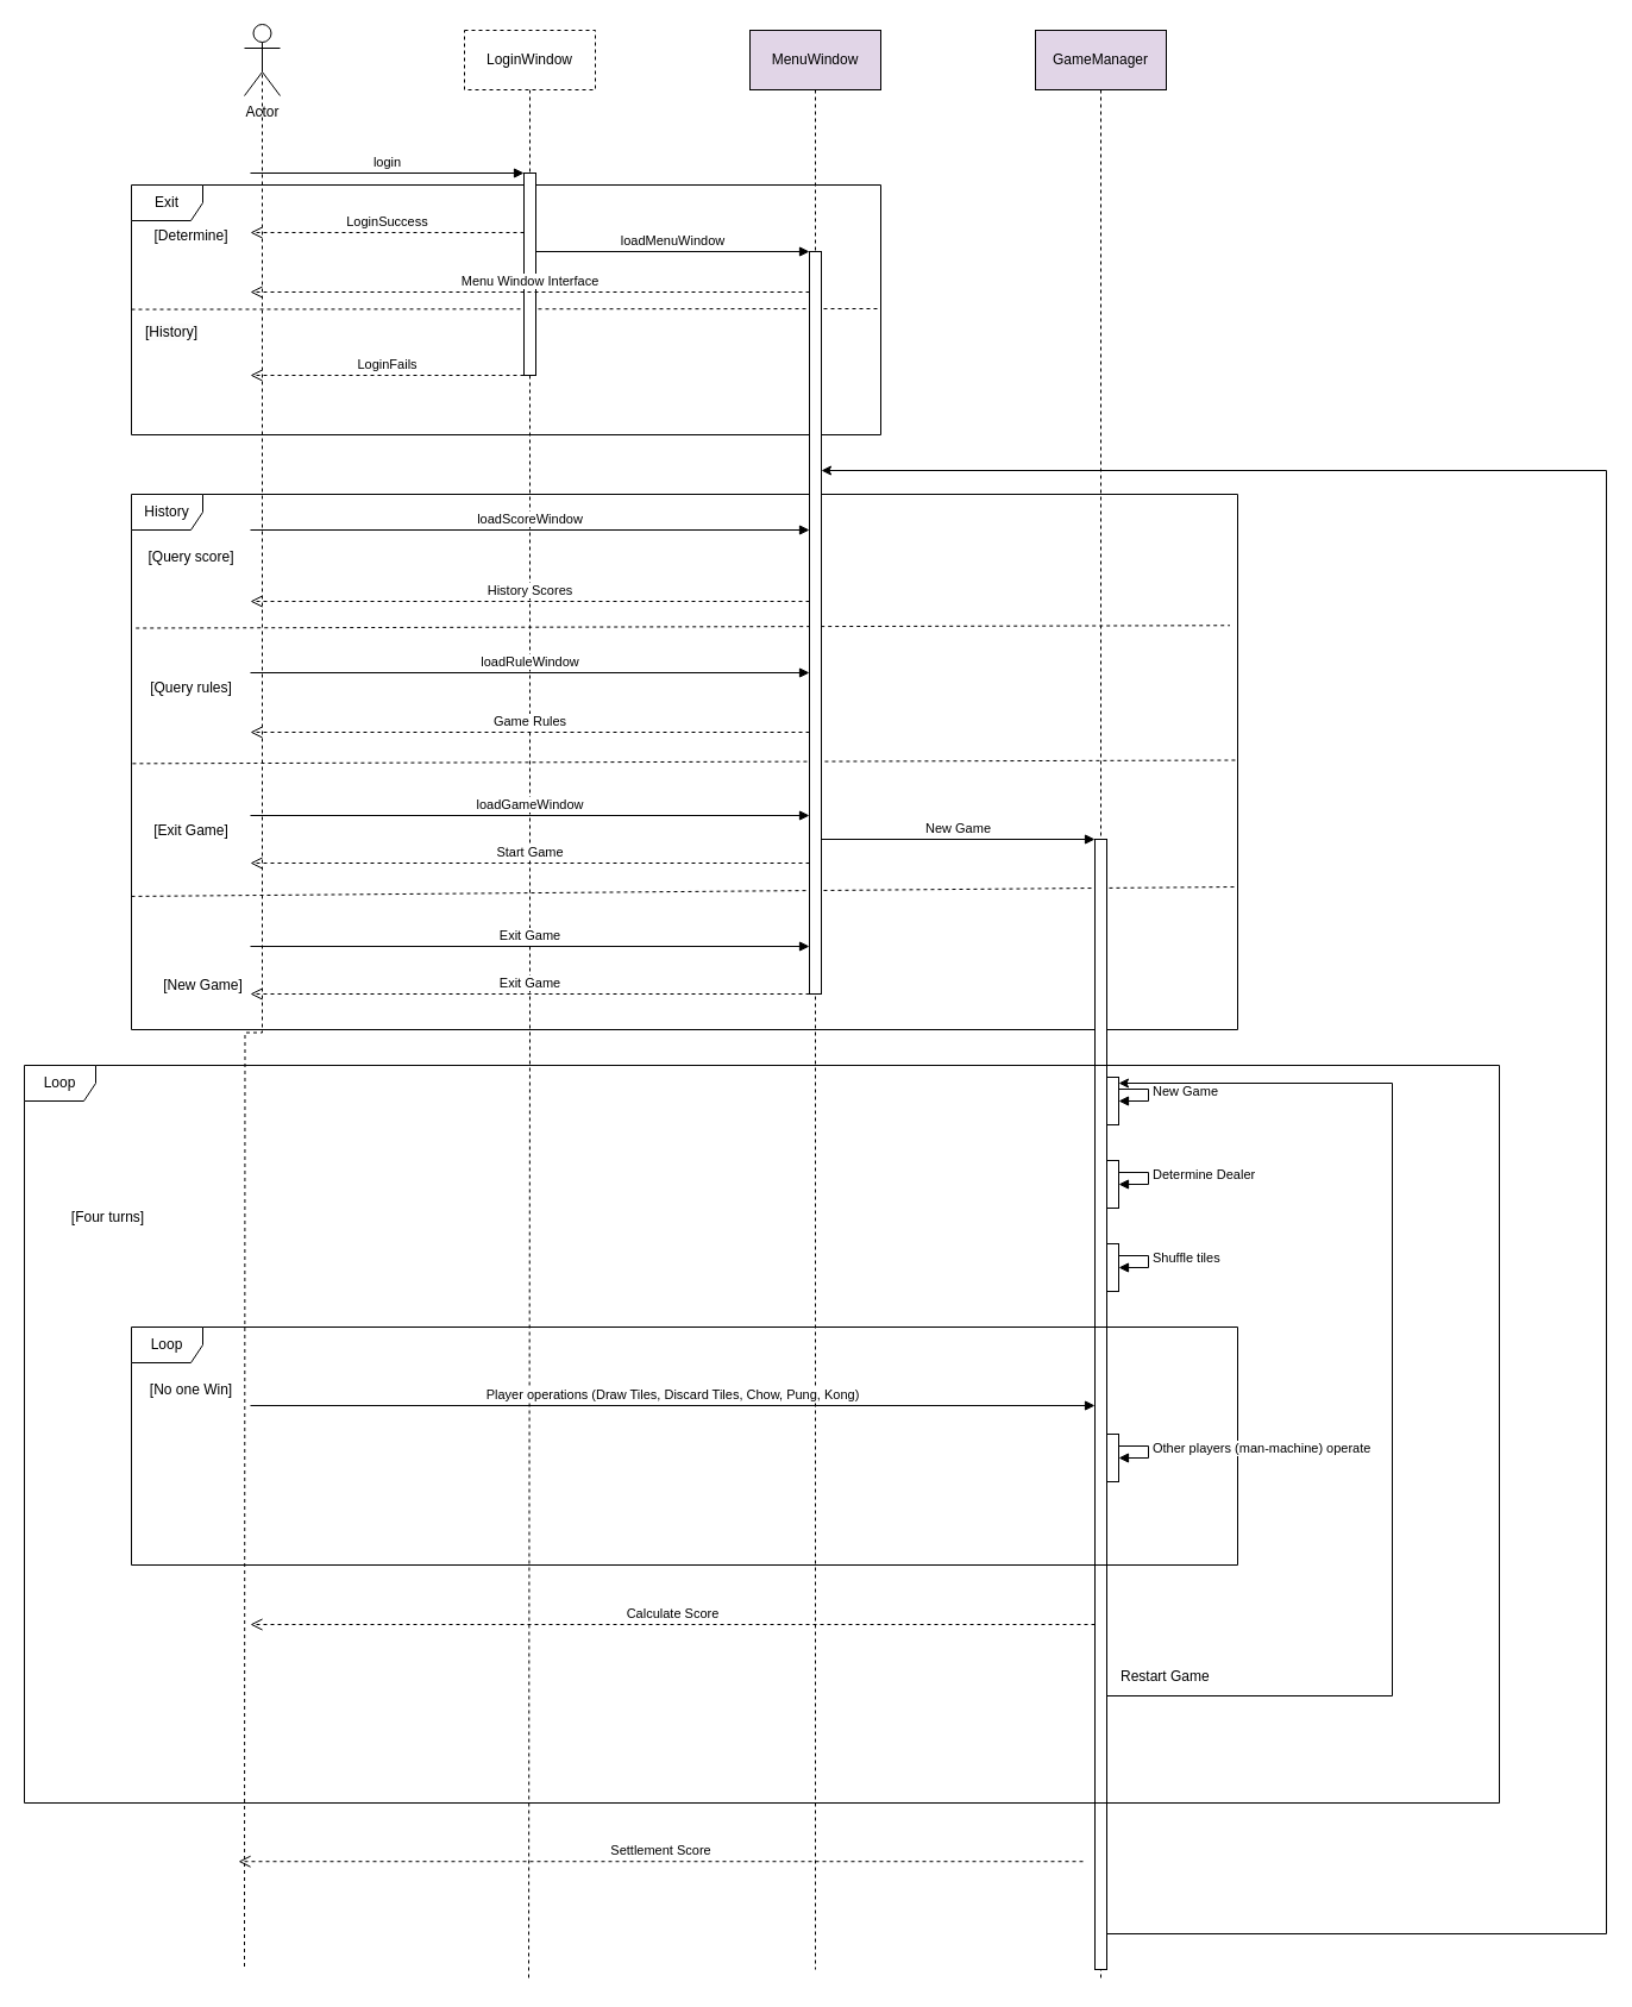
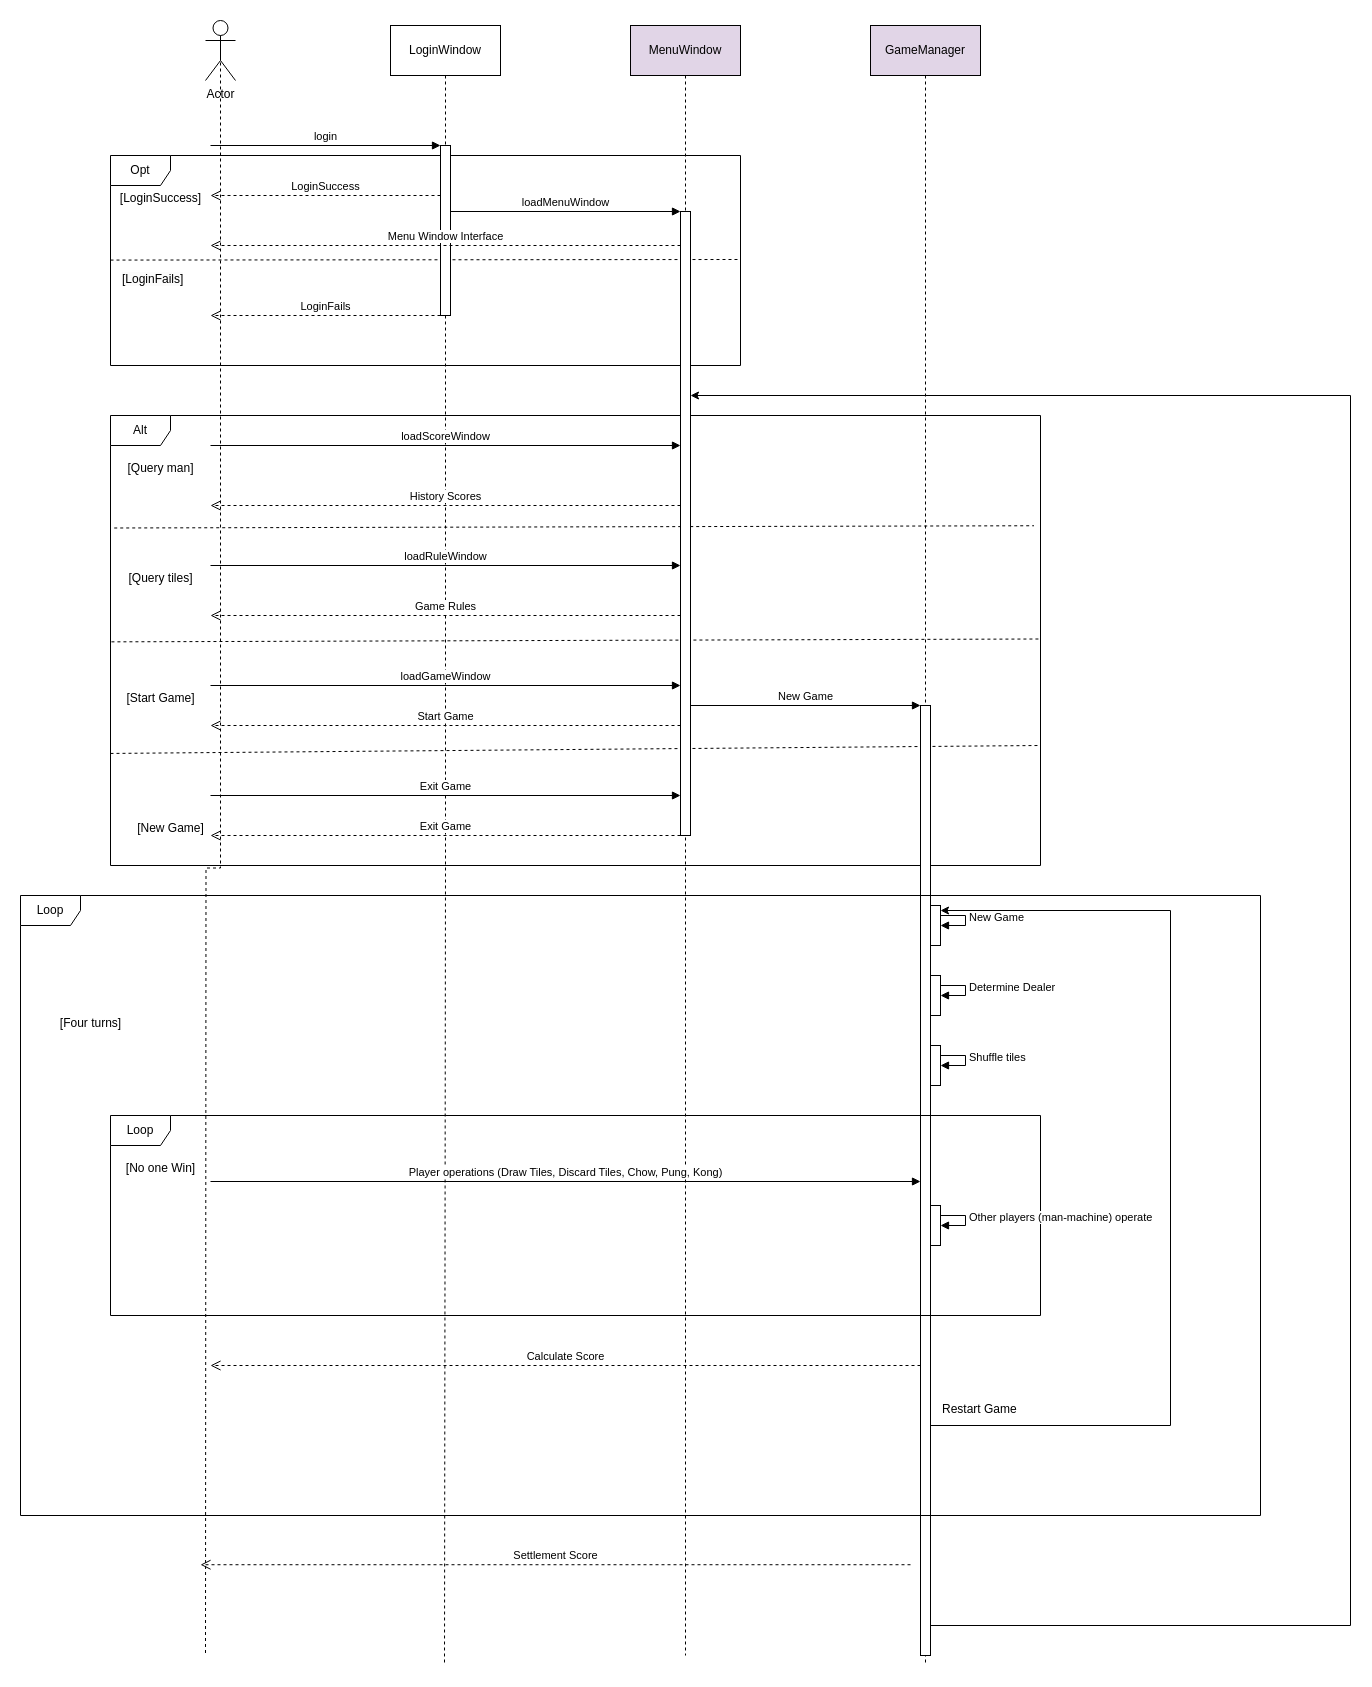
- <mxCell id="5" value="LoginWindow" style="html=1;whiteSpace=wrap;dashed=1;" parent="1" vertex="1"><mxGeometry x="390" y="25" width="110" height="50" as="geometry" /></mxCell>
+ <mxCell id="5" value="LoginWindow" style="html=1;whiteSpace=wrap;" parent="1" vertex="1"><mxGeometry x="390" y="25" width="110" height="50" as="geometry" /></mxCell>
- <mxCell id="11" value="Exit" style="shape=umlFrame;whiteSpace=wrap;html=1;pointerEvents=0;" vertex="1" parent="1"><mxGeometry x="110" y="155" width="630" height="210" as="geometry" /></mxCell>
+ <mxCell id="11" value="Opt" style="shape=umlFrame;whiteSpace=wrap;html=1;pointerEvents=0;" vertex="1" parent="1"><mxGeometry x="110" y="155" width="630" height="210" as="geometry" /></mxCell>
- <mxCell id="14" value="&lt;span style=&quot;font-weight: normal;&quot;&gt;[Determine]&lt;/span&gt;" style="text;align=center;fontStyle=1;verticalAlign=middle;spacingLeft=3;spacingRight=3;strokeColor=none;rotatable=0;points=[[0,0.5],[1,0.5]];portConstraint=eastwest;html=1;" vertex="1" parent="1"><mxGeometry x="120" y="185" width="80" height="26" as="geometry" /></mxCell>
+ <mxCell id="14" value="&lt;span style=&quot;font-weight: normal;&quot;&gt;[LoginSuccess]&lt;/span&gt;" style="text;align=center;fontStyle=1;verticalAlign=middle;spacingLeft=3;spacingRight=3;strokeColor=none;rotatable=0;points=[[0,0.5],[1,0.5]];portConstraint=eastwest;html=1;" vertex="1" parent="1"><mxGeometry x="120" y="185" width="80" height="26" as="geometry" /></mxCell>
- <mxCell id="15" value="&lt;span style=&quot;color: rgb(0, 0, 0); font-family: Helvetica; font-size: 12px; font-style: normal; font-variant-ligatures: normal; font-variant-caps: normal; font-weight: 400; letter-spacing: normal; orphans: 2; text-align: center; text-indent: 0px; text-transform: none; widows: 2; word-spacing: 0px; -webkit-text-stroke-width: 0px; white-space: nowrap; background-color: rgb(251, 251, 251); text-decoration-thickness: initial; text-decoration-style: initial; text-decoration-color: initial; display: inline !important; float: none;&quot;&gt;[History]&lt;/span&gt;" style="text;whiteSpace=wrap;html=1;" vertex="1" parent="1"><mxGeometry x="120" y="265" width="110" height="40" as="geometry" /></mxCell>
+ <mxCell id="15" value="&lt;span style=&quot;color: rgb(0, 0, 0); font-family: Helvetica; font-size: 12px; font-style: normal; font-variant-ligatures: normal; font-variant-caps: normal; font-weight: 400; letter-spacing: normal; orphans: 2; text-align: center; text-indent: 0px; text-transform: none; widows: 2; word-spacing: 0px; -webkit-text-stroke-width: 0px; white-space: nowrap; background-color: rgb(251, 251, 251); text-decoration-thickness: initial; text-decoration-style: initial; text-decoration-color: initial; display: inline !important; float: none;&quot;&gt;[LoginFails]&lt;/span&gt;" style="text;whiteSpace=wrap;html=1;" vertex="1" parent="1"><mxGeometry x="120" y="265" width="110" height="40" as="geometry" /></mxCell>
- <mxCell id="19" value="History" style="shape=umlFrame;whiteSpace=wrap;html=1;pointerEvents=0;" vertex="1" parent="1"><mxGeometry x="110" y="415" width="930" height="450" as="geometry" /></mxCell>
+ <mxCell id="19" value="Alt" style="shape=umlFrame;whiteSpace=wrap;html=1;pointerEvents=0;" vertex="1" parent="1"><mxGeometry x="110" y="415" width="930" height="450" as="geometry" /></mxCell>
- <mxCell id="25" value="&lt;span style=&quot;font-weight: normal;&quot;&gt;[&lt;/span&gt;&lt;span style=&quot;font-weight: 400;&quot;&gt;Query score&lt;/span&gt;&lt;span style=&quot;font-weight: normal;&quot;&gt;]&lt;/span&gt;" style="text;align=center;fontStyle=1;verticalAlign=middle;spacingLeft=3;spacingRight=3;strokeColor=none;rotatable=0;points=[[0,0.5],[1,0.5]];portConstraint=eastwest;html=1;" vertex="1" parent="1"><mxGeometry x="120" y="455" width="80" height="26" as="geometry" /></mxCell>
+ <mxCell id="25" value="&lt;span style=&quot;font-weight: normal;&quot;&gt;[&lt;/span&gt;&lt;span style=&quot;font-weight: 400;&quot;&gt;Query man&lt;/span&gt;&lt;span style=&quot;font-weight: normal;&quot;&gt;]&lt;/span&gt;" style="text;align=center;fontStyle=1;verticalAlign=middle;spacingLeft=3;spacingRight=3;strokeColor=none;rotatable=0;points=[[0,0.5],[1,0.5]];portConstraint=eastwest;html=1;" vertex="1" parent="1"><mxGeometry x="120" y="455" width="80" height="26" as="geometry" /></mxCell>
- <mxCell id="26" value="&lt;span style=&quot;font-weight: normal;&quot;&gt;[&lt;/span&gt;&lt;span style=&quot;font-weight: 400;&quot;&gt;Query rules&lt;/span&gt;&lt;span style=&quot;font-weight: normal;&quot;&gt;]&lt;/span&gt;" style="text;align=center;fontStyle=1;verticalAlign=middle;spacingLeft=3;spacingRight=3;strokeColor=none;rotatable=0;points=[[0,0.5],[1,0.5]];portConstraint=eastwest;html=1;" vertex="1" parent="1"><mxGeometry x="120" y="565" width="80" height="26" as="geometry" /></mxCell>
+ <mxCell id="26" value="&lt;span style=&quot;font-weight: normal;&quot;&gt;[&lt;/span&gt;&lt;span style=&quot;font-weight: 400;&quot;&gt;Query tiles&lt;/span&gt;&lt;span style=&quot;font-weight: normal;&quot;&gt;]&lt;/span&gt;" style="text;align=center;fontStyle=1;verticalAlign=middle;spacingLeft=3;spacingRight=3;strokeColor=none;rotatable=0;points=[[0,0.5],[1,0.5]];portConstraint=eastwest;html=1;" vertex="1" parent="1"><mxGeometry x="120" y="565" width="80" height="26" as="geometry" /></mxCell>
- <mxCell id="27" value="&lt;span style=&quot;font-weight: normal;&quot;&gt;[Exit Game&lt;/span&gt;&lt;span style=&quot;font-weight: normal;&quot;&gt;]&lt;/span&gt;" style="text;align=center;fontStyle=1;verticalAlign=middle;spacingLeft=3;spacingRight=3;strokeColor=none;rotatable=0;points=[[0,0.5],[1,0.5]];portConstraint=eastwest;html=1;" vertex="1" parent="1"><mxGeometry x="120" y="685" width="80" height="26" as="geometry" /></mxCell>
+ <mxCell id="27" value="&lt;span style=&quot;font-weight: normal;&quot;&gt;[Start Game&lt;/span&gt;&lt;span style=&quot;font-weight: normal;&quot;&gt;]&lt;/span&gt;" style="text;align=center;fontStyle=1;verticalAlign=middle;spacingLeft=3;spacingRight=3;strokeColor=none;rotatable=0;points=[[0,0.5],[1,0.5]];portConstraint=eastwest;html=1;" vertex="1" parent="1"><mxGeometry x="120" y="685" width="80" height="26" as="geometry" /></mxCell>
